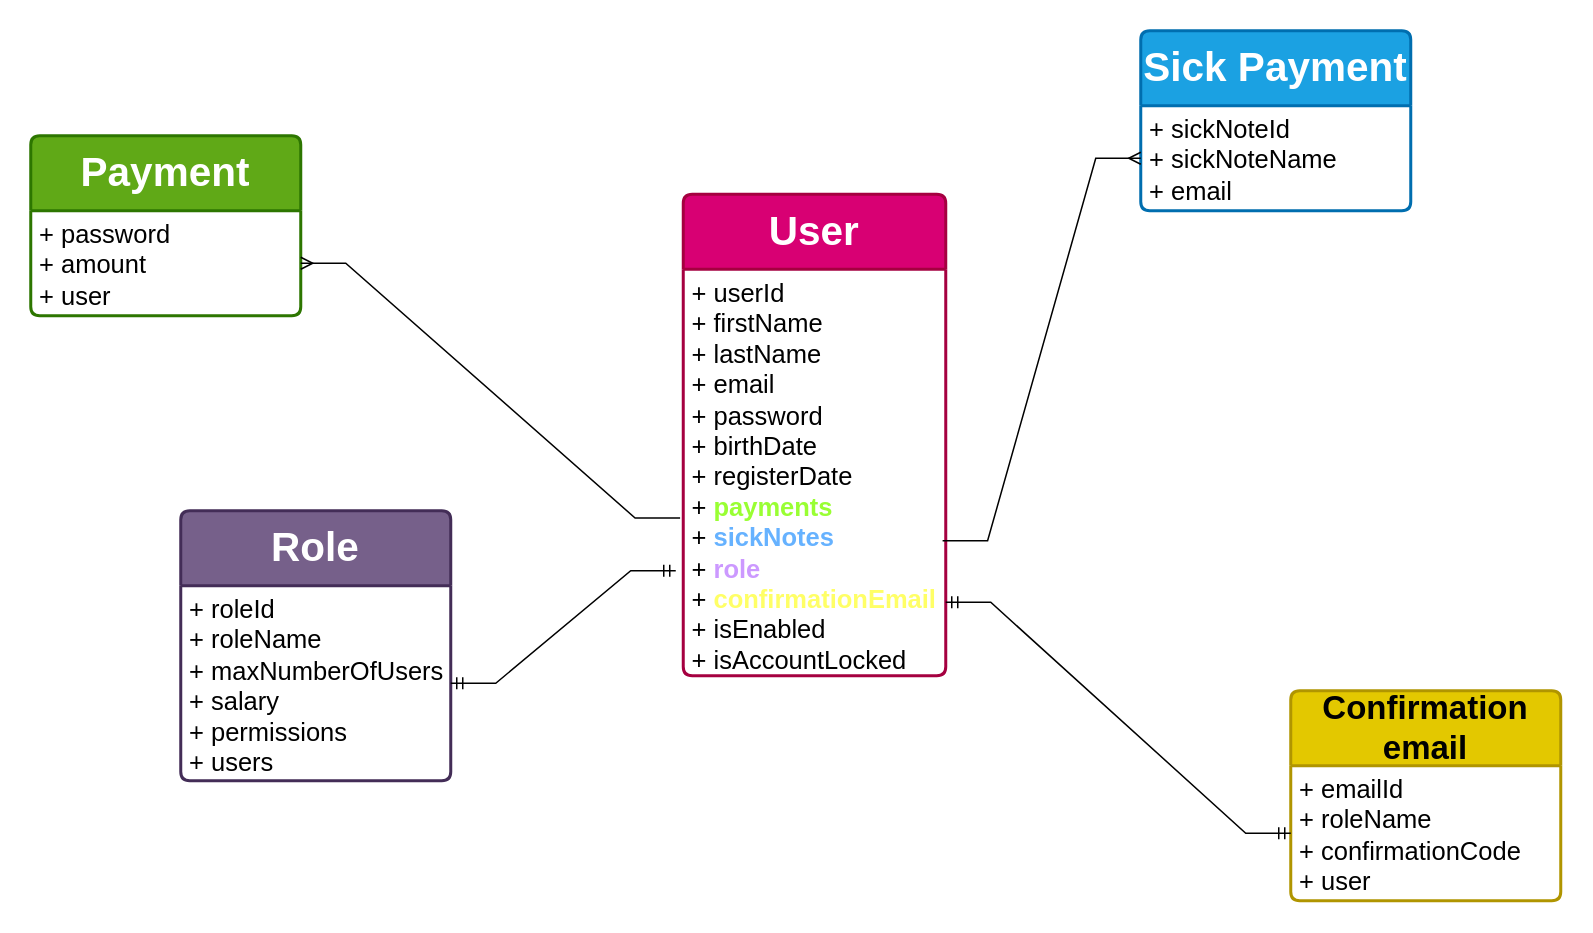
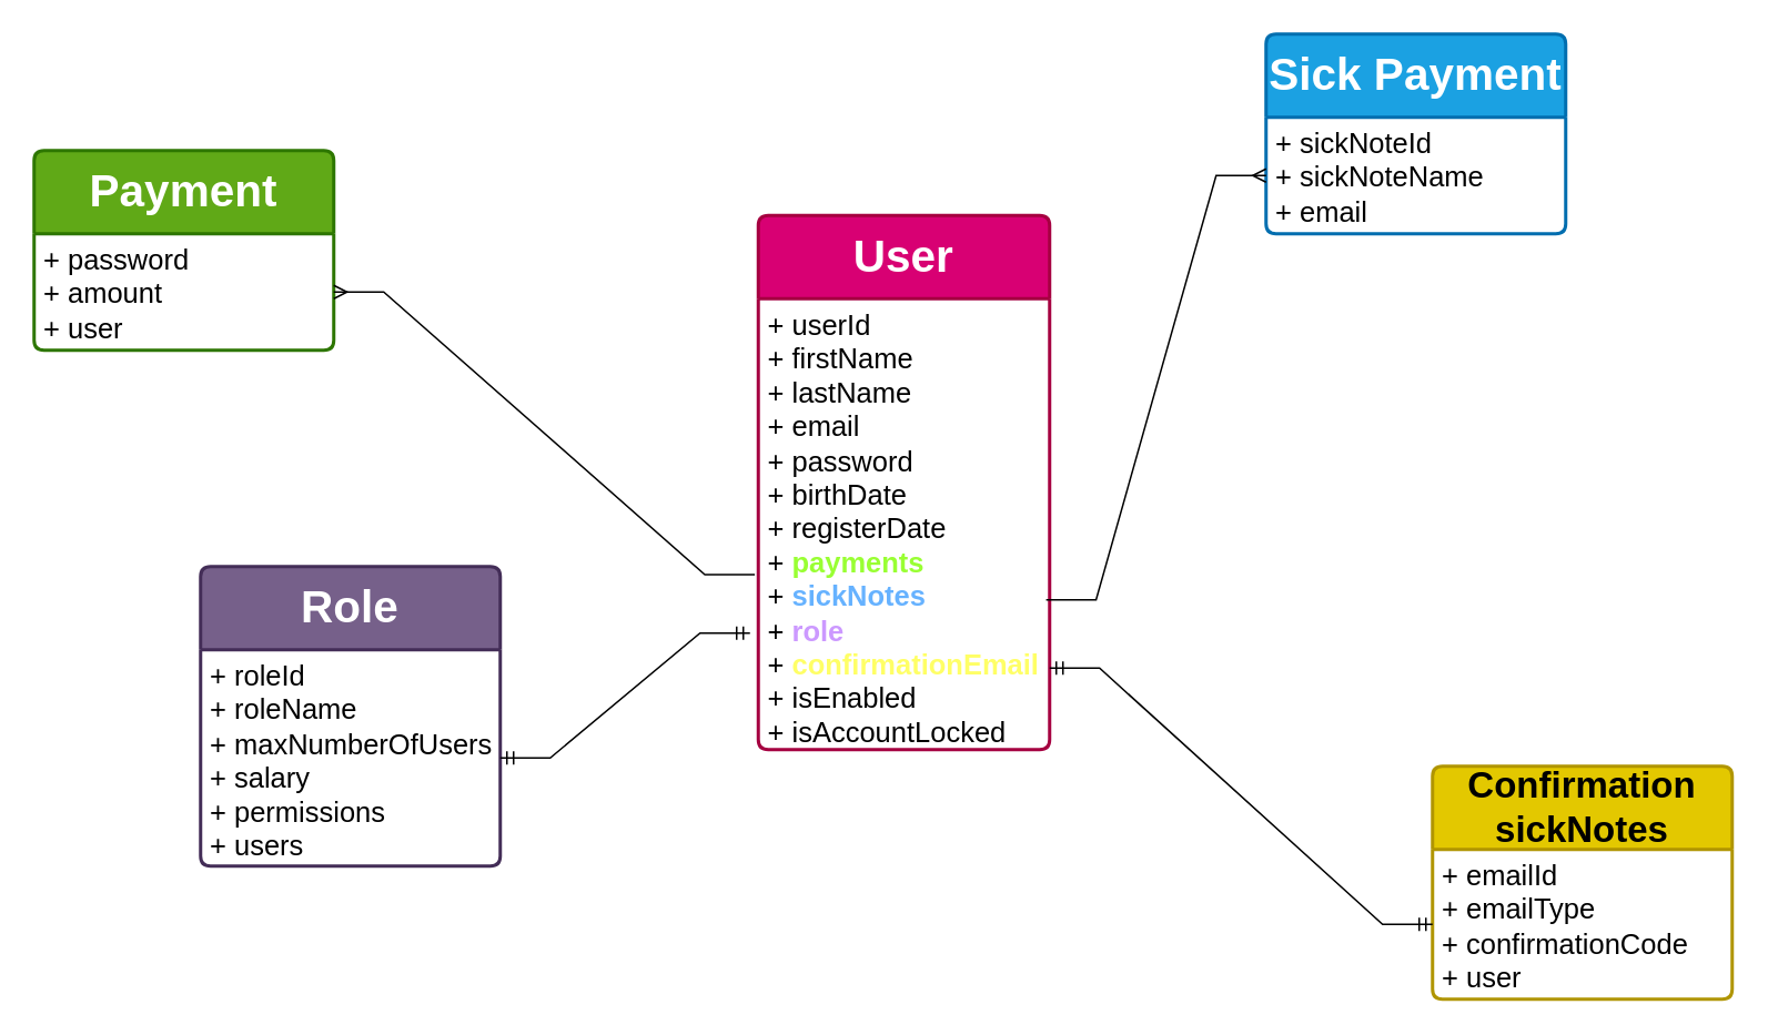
- <mxCell id="10" value="&lt;font size=&quot;1&quot; style=&quot;&quot; face=&quot;Helvetica&quot;&gt;&lt;b style=&quot;font-size: 22px;&quot;&gt;Confirmation email&lt;/b&gt;&lt;/font&gt;" style="swimlane;childLayout=stackLayout;horizontal=1;startSize=50;horizontalStack=0;rounded=1;fontSize=14;fontStyle=0;strokeWidth=2;resizeParent=0;resizeLast=1;shadow=0;dashed=0;align=center;arcSize=4;whiteSpace=wrap;html=1;fillColor=#e3c800;fontColor=#000000;strokeColor=#B09500;" parent="1" vertex="1"><mxGeometry x="860" y="460" width="180" height="140" as="geometry" /></mxCell>
+ <mxCell id="10" value="&lt;font size=&quot;1&quot; style=&quot;&quot; face=&quot;Helvetica&quot;&gt;&lt;b style=&quot;font-size: 22px;&quot;&gt;Confirmation sickNotes&lt;/b&gt;&lt;/font&gt;" style="swimlane;childLayout=stackLayout;horizontal=1;startSize=50;horizontalStack=0;rounded=1;fontSize=14;fontStyle=0;strokeWidth=2;resizeParent=0;resizeLast=1;shadow=0;dashed=0;align=center;arcSize=4;whiteSpace=wrap;html=1;fillColor=#e3c800;fontColor=#000000;strokeColor=#B09500;" parent="1" vertex="1"><mxGeometry x="860" y="460" width="180" height="140" as="geometry" /></mxCell>
- <mxCell id="11" value="&lt;div&gt;&lt;font style=&quot;font-size: 17px;&quot;&gt;+ emailId&lt;/font&gt;&lt;/div&gt;&lt;font style=&quot;font-size: 17px;&quot;&gt;+ roleName&lt;br&gt;+ confirmationCode&lt;br&gt;&lt;/font&gt;&lt;div style=&quot;font-size: 17px;&quot;&gt;&lt;font style=&quot;font-size: 17px;&quot;&gt;+ user&lt;/font&gt;&lt;/div&gt;" style="align=left;strokeColor=none;fillColor=none;spacingLeft=4;fontSize=12;verticalAlign=top;resizable=0;rotatable=0;part=1;html=1;" parent="10" vertex="1"><mxGeometry y="50" width="180" height="90" as="geometry" /></mxCell>
+ <mxCell id="11" value="&lt;div&gt;&lt;font style=&quot;font-size: 17px;&quot;&gt;+ emailId&lt;/font&gt;&lt;/div&gt;&lt;font style=&quot;font-size: 17px;&quot;&gt;+ emailType&lt;br&gt;+ confirmationCode&lt;br&gt;&lt;/font&gt;&lt;div style=&quot;font-size: 17px;&quot;&gt;&lt;font style=&quot;font-size: 17px;&quot;&gt;+ user&lt;/font&gt;&lt;/div&gt;" style="align=left;strokeColor=none;fillColor=none;spacingLeft=4;fontSize=12;verticalAlign=top;resizable=0;rotatable=0;part=1;html=1;" parent="10" vertex="1"><mxGeometry y="50" width="180" height="90" as="geometry" /></mxCell>
